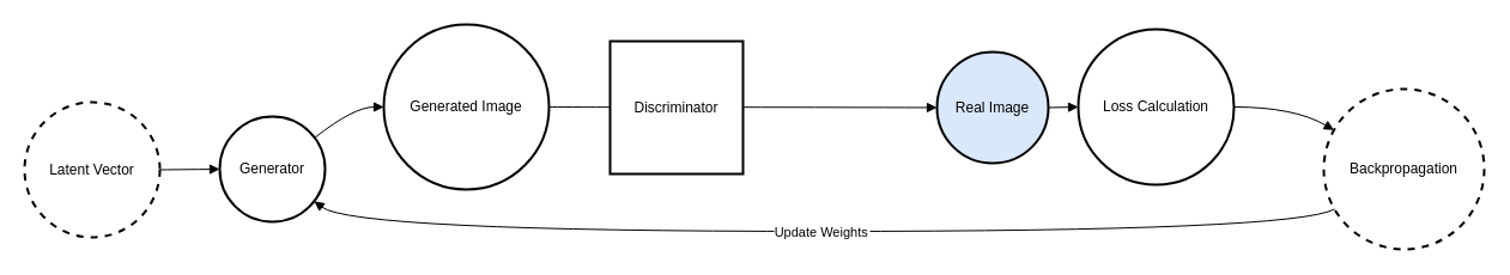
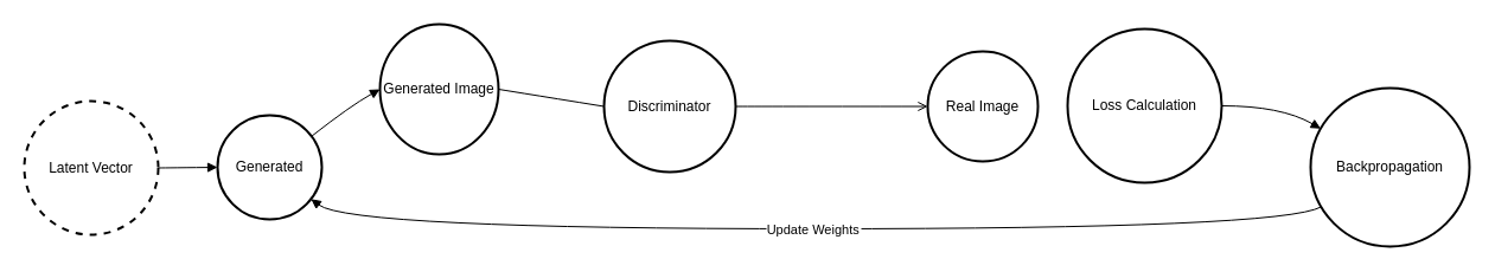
- <mxCell id="4" value="Generated Image" style="ellipse;aspect=fixed;strokeWidth=2;whiteSpace=wrap;" vertex="1" parent="1"><mxGeometry x="320" width="138" height="138" as="geometry" y="20" /></mxCell>
+ <mxCell id="4" value="Generated Image" style="ellipse;aspect=fixed;strokeWidth=2;whiteSpace=wrap;" vertex="1" parent="1"><mxGeometry x="320" y="20" width="100" height="110" as="geometry" /></mxCell>
- <mxCell id="5" value="Discriminator" style="aspect=fixed;strokeWidth=2;whiteSpace=wrap;rounded=0;" vertex="1" parent="1"><mxGeometry x="509" y="34" width="111" height="111" as="geometry" /></mxCell>
+ <mxCell id="5" value="Discriminator" style="ellipse;aspect=fixed;strokeWidth=2;whiteSpace=wrap;" vertex="1" parent="1"><mxGeometry x="509" y="34" width="111" height="111" as="geometry" /></mxCell>
- <mxCell id="12" value="" style="curved=1;startArrow=none;endArrow=block;exitX=0.996;exitY=0.497;entryX=-0.001;entryY=0.497;" edge="1" parent="1" source="5" target="6"><mxGeometry relative="1" as="geometry"><Array as="points" /></mxGeometry></mxCell>
+ <mxCell id="12" value="" style="curved=1;startArrow=none;endArrow=open;exitX=0.996;exitY=0.497;entryX=-0.001;entryY=0.497;" edge="1" parent="1" source="5" target="6"><mxGeometry relative="1" as="geometry"><Array as="points" /></mxGeometry></mxCell>
- <mxCell id="6" value="Real Image" style="ellipse;aspect=fixed;strokeWidth=2;whiteSpace=wrap;fillColor=#dae8fc;" vertex="1" parent="1"><mxGeometry x="782" y="43" width="93" height="93" as="geometry" /></mxCell>
+ <mxCell id="6" value="Real Image" style="ellipse;aspect=fixed;strokeWidth=2;whiteSpace=wrap;" vertex="1" parent="1"><mxGeometry x="782" y="43" width="93" height="93" as="geometry" /></mxCell>
- <mxCell id="13" value="" style="curved=1;startArrow=none;endArrow=block;exitX=1.001;exitY=0.497;entryX=0.001;entryY=0.501;" edge="1" parent="1" source="6" target="7"><mxGeometry relative="1" as="geometry"><Array as="points" /></mxGeometry></mxCell>
- <mxCell id="3" value="Generator" style="ellipse;aspect=fixed;strokeWidth=2;whiteSpace=wrap;" vertex="1" parent="1"><mxGeometry x="183" y="97" width="88" height="88" as="geometry" /></mxCell>
+ <mxCell id="3" value="Generated" style="ellipse;aspect=fixed;strokeWidth=2;whiteSpace=wrap;" vertex="1" parent="1"><mxGeometry x="183" y="97" width="88" height="88" as="geometry" /></mxCell>
- <mxCell id="8" value="Backpropagation" style="ellipse;aspect=fixed;strokeWidth=2;whiteSpace=wrap;dashed=1;" vertex="1" parent="1"><mxGeometry x="1105" y="74" width="134" height="134" as="geometry" /></mxCell>
+ <mxCell id="8" value="Backpropagation" style="ellipse;aspect=fixed;strokeWidth=2;whiteSpace=wrap;" vertex="1" parent="1"><mxGeometry x="1105" y="74" width="134" height="134" as="geometry" /></mxCell>
